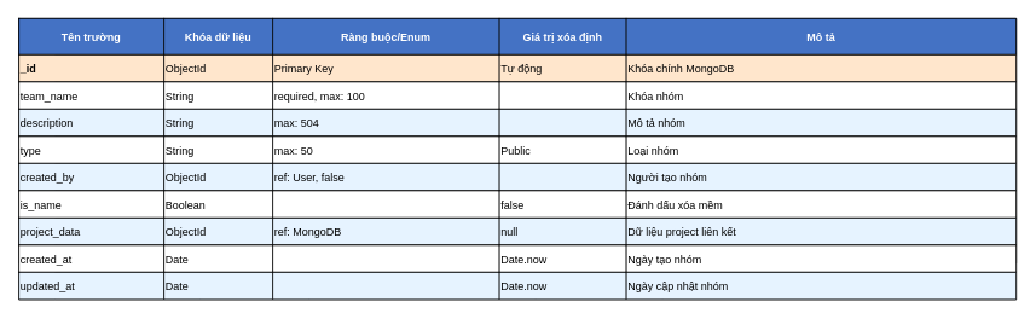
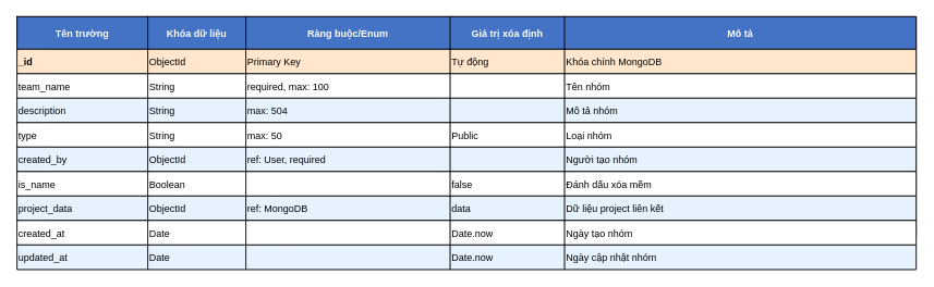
- <mxCell id="20" value="Khóa nhóm" style="shape=partialRectangle;connectable=0;fillColor=#ffffff;align=left;" parent="15" vertex="1"><mxGeometry x="670" width="430" height="30" as="geometry" /></mxCell>
+ <mxCell id="20" value="Tên nhóm" style="shape=partialRectangle;connectable=0;fillColor=#ffffff;align=left;" parent="15" vertex="1"><mxGeometry x="670" width="430" height="30" as="geometry" /></mxCell>
- <mxCell id="36" value="ref: User, false" style="shape=partialRectangle;connectable=0;fillColor=#E6F3FF;align=left;" parent="33" vertex="1"><mxGeometry x="280" width="250" height="30" as="geometry" /></mxCell>
+ <mxCell id="36" value="ref: User, required" style="shape=partialRectangle;connectable=0;fillColor=#E6F3FF;align=left;" parent="33" vertex="1"><mxGeometry x="280" width="250" height="30" as="geometry" /></mxCell>
- <mxCell id="49" value="null" style="shape=partialRectangle;connectable=0;fillColor=#E6F3FF;align=left;" parent="45" vertex="1"><mxGeometry x="530" width="140" height="30" as="geometry" /></mxCell>
+ <mxCell id="49" value="data" style="shape=partialRectangle;connectable=0;fillColor=#E6F3FF;align=left;" parent="45" vertex="1"><mxGeometry x="530" width="140" height="30" as="geometry" /></mxCell>
